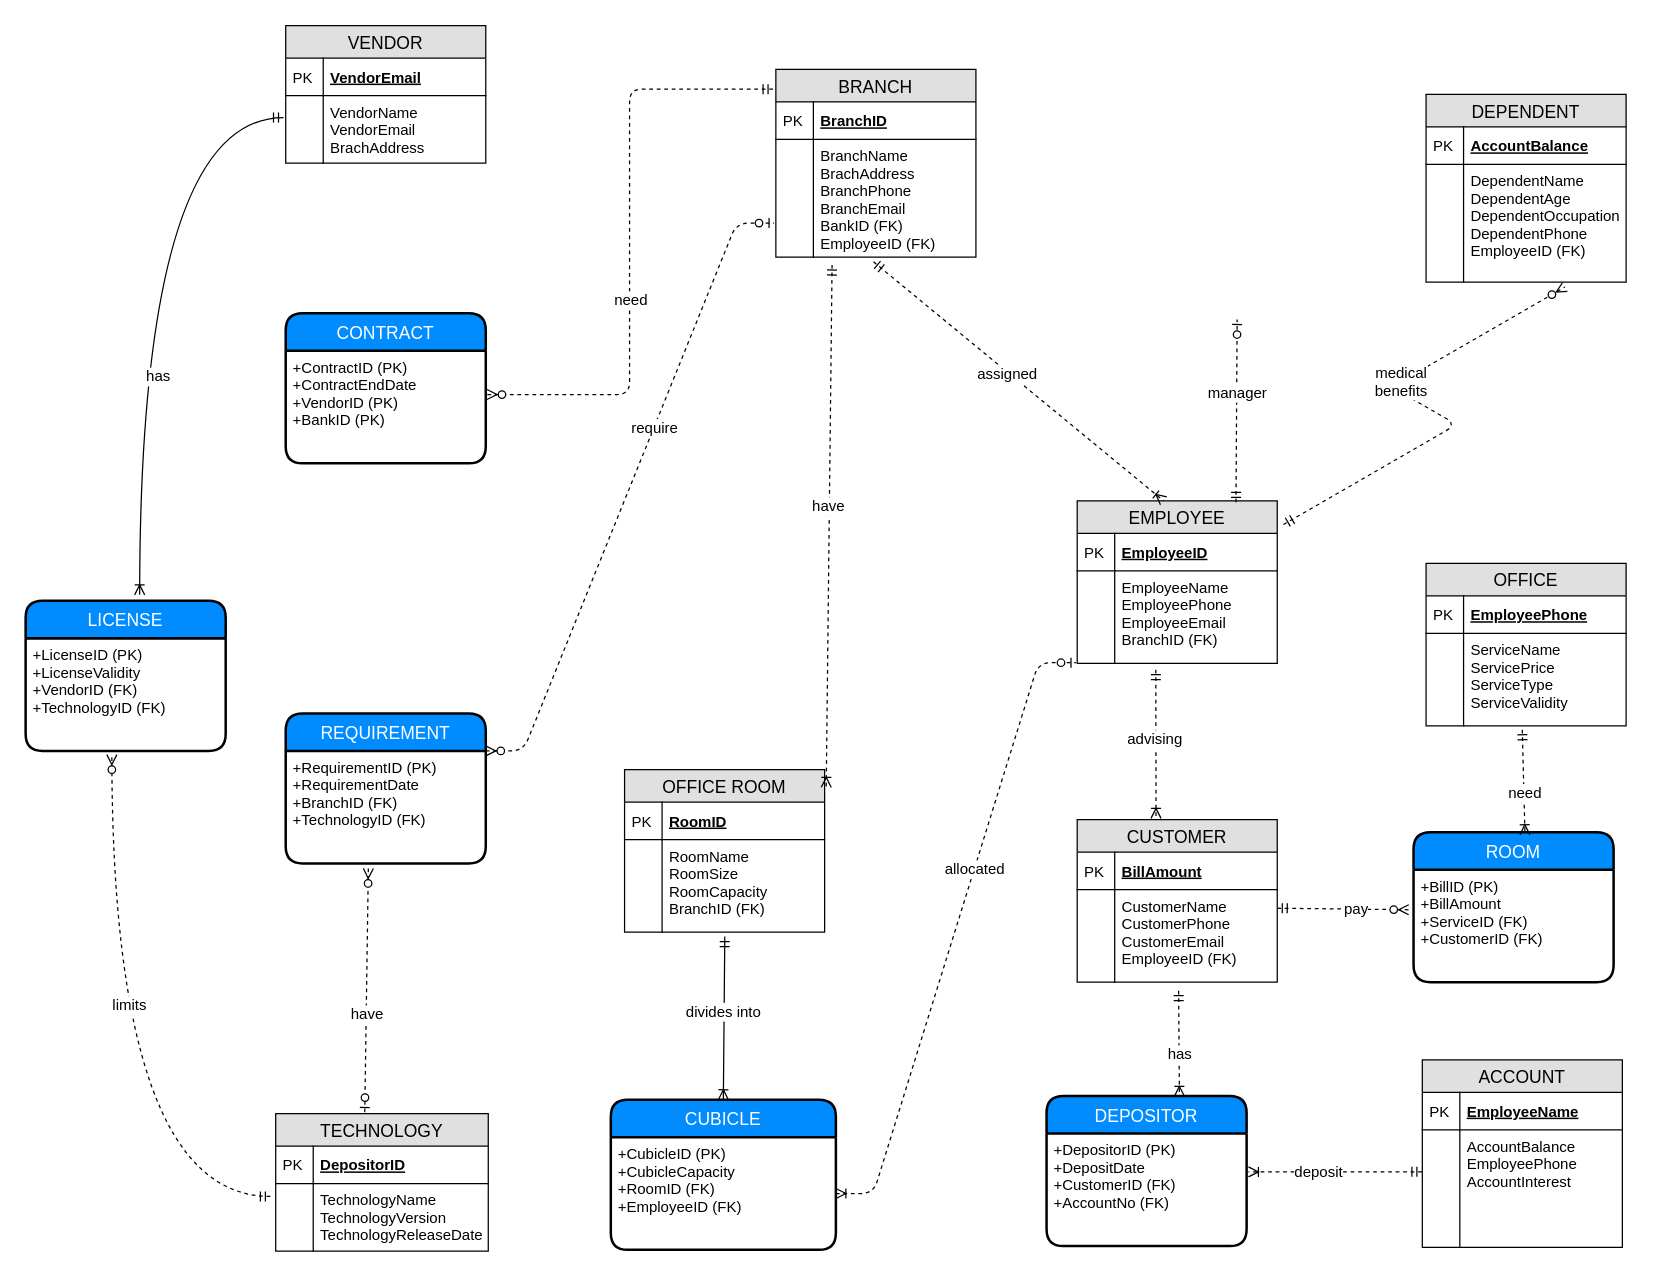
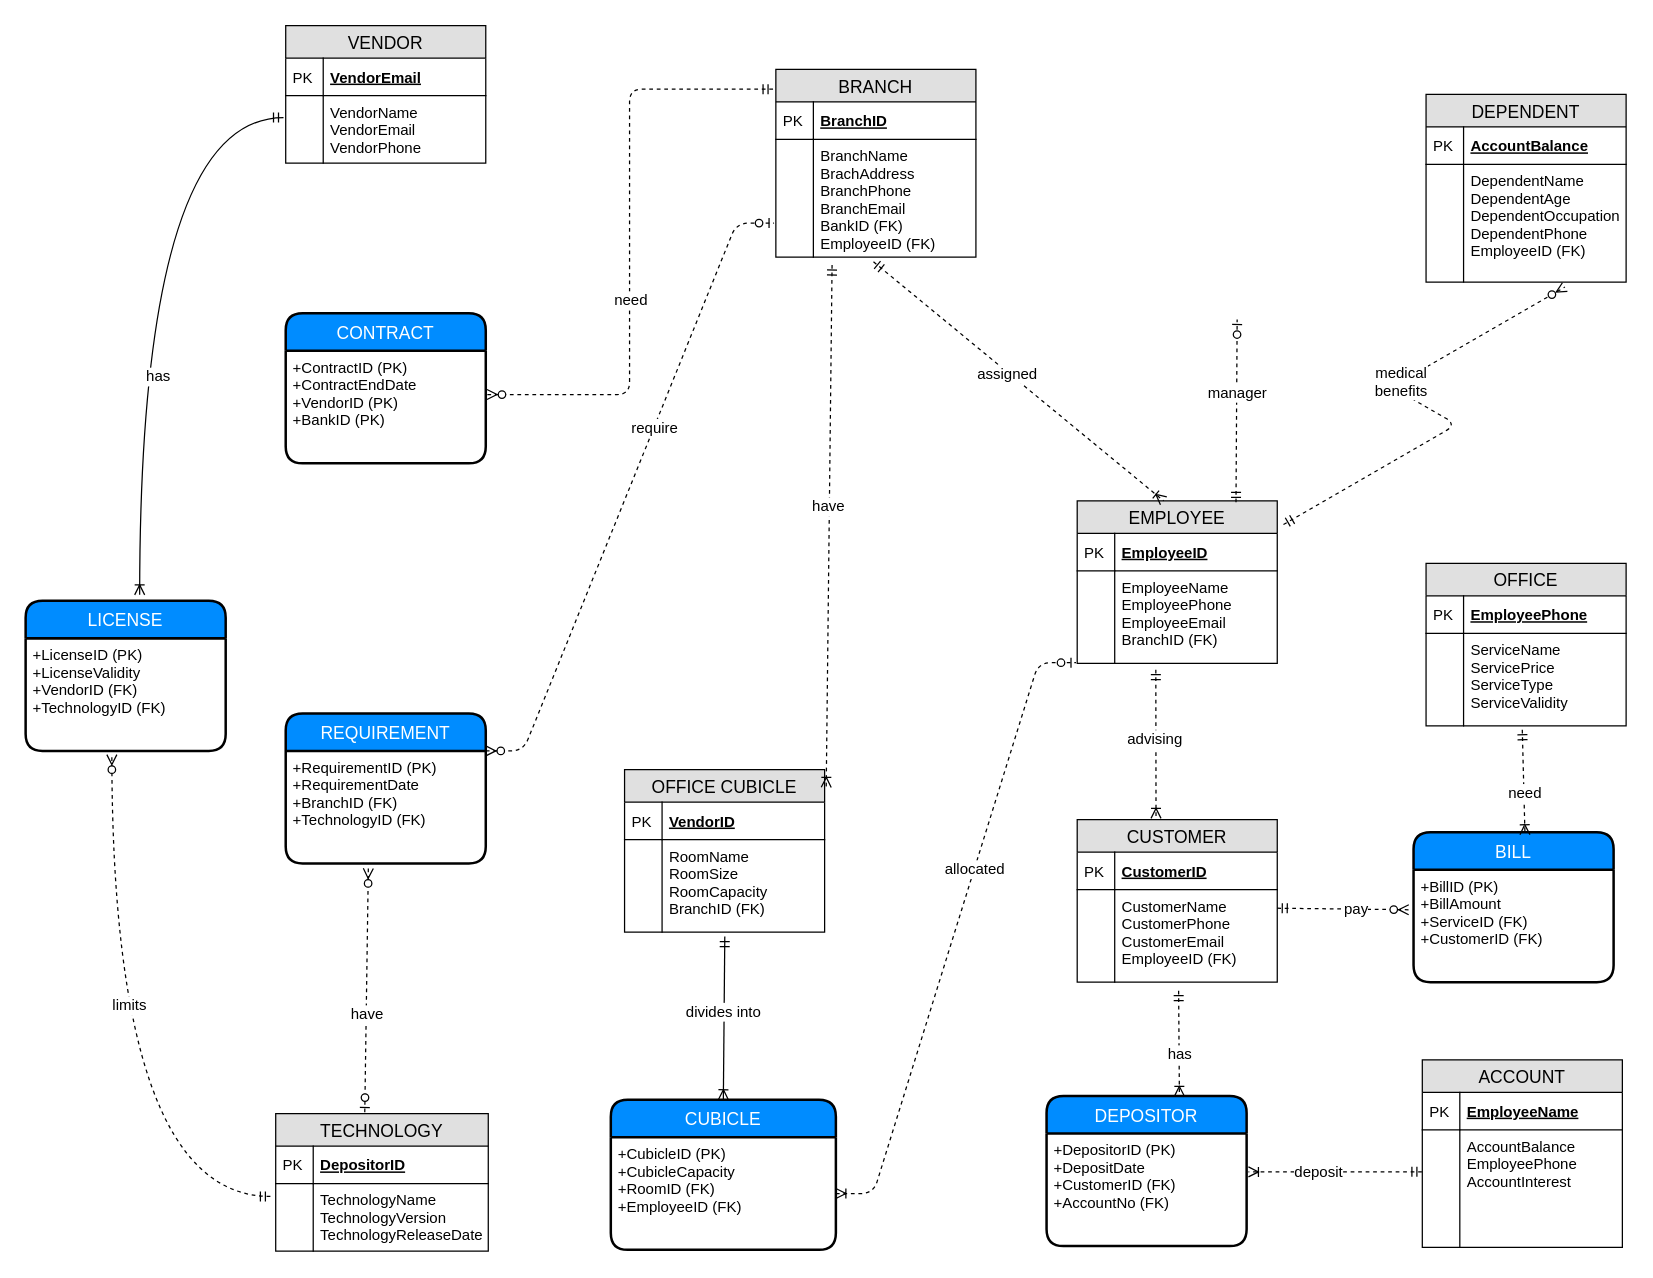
- <mxCell id="74" value="VendorName&#10;VendorEmail&#10;BrachAddress" style="shape=partialRectangle;top=0;left=0;right=0;bottom=0;align=left;verticalAlign=top;fillColor=none;spacingLeft=34;spacingRight=4;overflow=hidden;rotatable=0;points=[[0,0.5],[1,0.5]];portConstraint=eastwest;dropTarget=0;fontSize=12;" vertex="1" parent="71"><mxGeometry y="56" width="160" height="54" as="geometry" /></mxCell>
+ <mxCell id="74" value="VendorName&#10;VendorEmail&#10;VendorPhone" style="shape=partialRectangle;top=0;left=0;right=0;bottom=0;align=left;verticalAlign=top;fillColor=none;spacingLeft=34;spacingRight=4;overflow=hidden;rotatable=0;points=[[0,0.5],[1,0.5]];portConstraint=eastwest;dropTarget=0;fontSize=12;" vertex="1" parent="71"><mxGeometry y="56" width="160" height="54" as="geometry" /></mxCell>
- <mxCell id="53" value="OFFICE ROOM" style="swimlane;fontStyle=0;childLayout=stackLayout;horizontal=1;startSize=26;fillColor=#e0e0e0;horizontalStack=0;resizeParent=1;resizeParentMax=0;resizeLast=0;collapsible=1;marginBottom=0;swimlaneFillColor=#ffffff;align=center;fontSize=14;rounded=0;shadow=0;glass=0;comic=0;" vertex="1" parent="1"><mxGeometry x="499" y="615" width="160" height="130" as="geometry" /></mxCell>
+ <mxCell id="53" value="OFFICE CUBICLE" style="swimlane;fontStyle=0;childLayout=stackLayout;horizontal=1;startSize=26;fillColor=#e0e0e0;horizontalStack=0;resizeParent=1;resizeParentMax=0;resizeLast=0;collapsible=1;marginBottom=0;swimlaneFillColor=#ffffff;align=center;fontSize=14;rounded=0;shadow=0;glass=0;comic=0;" vertex="1" parent="1"><mxGeometry x="499" y="615" width="160" height="130" as="geometry" /></mxCell>
- <mxCell id="54" value="RoomID" style="shape=partialRectangle;top=0;left=0;right=0;bottom=1;align=left;verticalAlign=middle;fillColor=none;spacingLeft=34;spacingRight=4;overflow=hidden;rotatable=0;points=[[0,0.5],[1,0.5]];portConstraint=eastwest;dropTarget=0;fontStyle=5;fontSize=12;" vertex="1" parent="53"><mxGeometry y="26" width="160" height="30" as="geometry" /></mxCell>
+ <mxCell id="54" value="VendorID" style="shape=partialRectangle;top=0;left=0;right=0;bottom=1;align=left;verticalAlign=middle;fillColor=none;spacingLeft=34;spacingRight=4;overflow=hidden;rotatable=0;points=[[0,0.5],[1,0.5]];portConstraint=eastwest;dropTarget=0;fontStyle=5;fontSize=12;" vertex="1" parent="53"><mxGeometry y="26" width="160" height="30" as="geometry" /></mxCell>
- <mxCell id="38" value="ROOM" style="swimlane;childLayout=stackLayout;horizontal=1;startSize=30;horizontalStack=0;fillColor=#008cff;fontColor=#FFFFFF;rounded=1;fontSize=14;fontStyle=0;strokeWidth=2;resizeParent=0;resizeLast=1;shadow=0;dashed=0;align=center;glass=0;comic=0;" vertex="1" parent="1"><mxGeometry x="1130" y="665" width="160" height="120" as="geometry" /></mxCell>
+ <mxCell id="38" value="BILL" style="swimlane;childLayout=stackLayout;horizontal=1;startSize=30;horizontalStack=0;fillColor=#008cff;fontColor=#FFFFFF;rounded=1;fontSize=14;fontStyle=0;strokeWidth=2;resizeParent=0;resizeLast=1;shadow=0;dashed=0;align=center;glass=0;comic=0;" vertex="1" parent="1"><mxGeometry x="1130" y="665" width="160" height="120" as="geometry" /></mxCell>
- <mxCell id="18" value="BillAmount" style="shape=partialRectangle;top=0;left=0;right=0;bottom=1;align=left;verticalAlign=middle;fillColor=none;spacingLeft=34;spacingRight=4;overflow=hidden;rotatable=0;points=[[0,0.5],[1,0.5]];portConstraint=eastwest;dropTarget=0;fontStyle=5;fontSize=12;" vertex="1" parent="17"><mxGeometry y="26" width="160" height="30" as="geometry" /></mxCell>
+ <mxCell id="18" value="CustomerID" style="shape=partialRectangle;top=0;left=0;right=0;bottom=1;align=left;verticalAlign=middle;fillColor=none;spacingLeft=34;spacingRight=4;overflow=hidden;rotatable=0;points=[[0,0.5],[1,0.5]];portConstraint=eastwest;dropTarget=0;fontStyle=5;fontSize=12;" vertex="1" parent="17"><mxGeometry y="26" width="160" height="30" as="geometry" /></mxCell>
